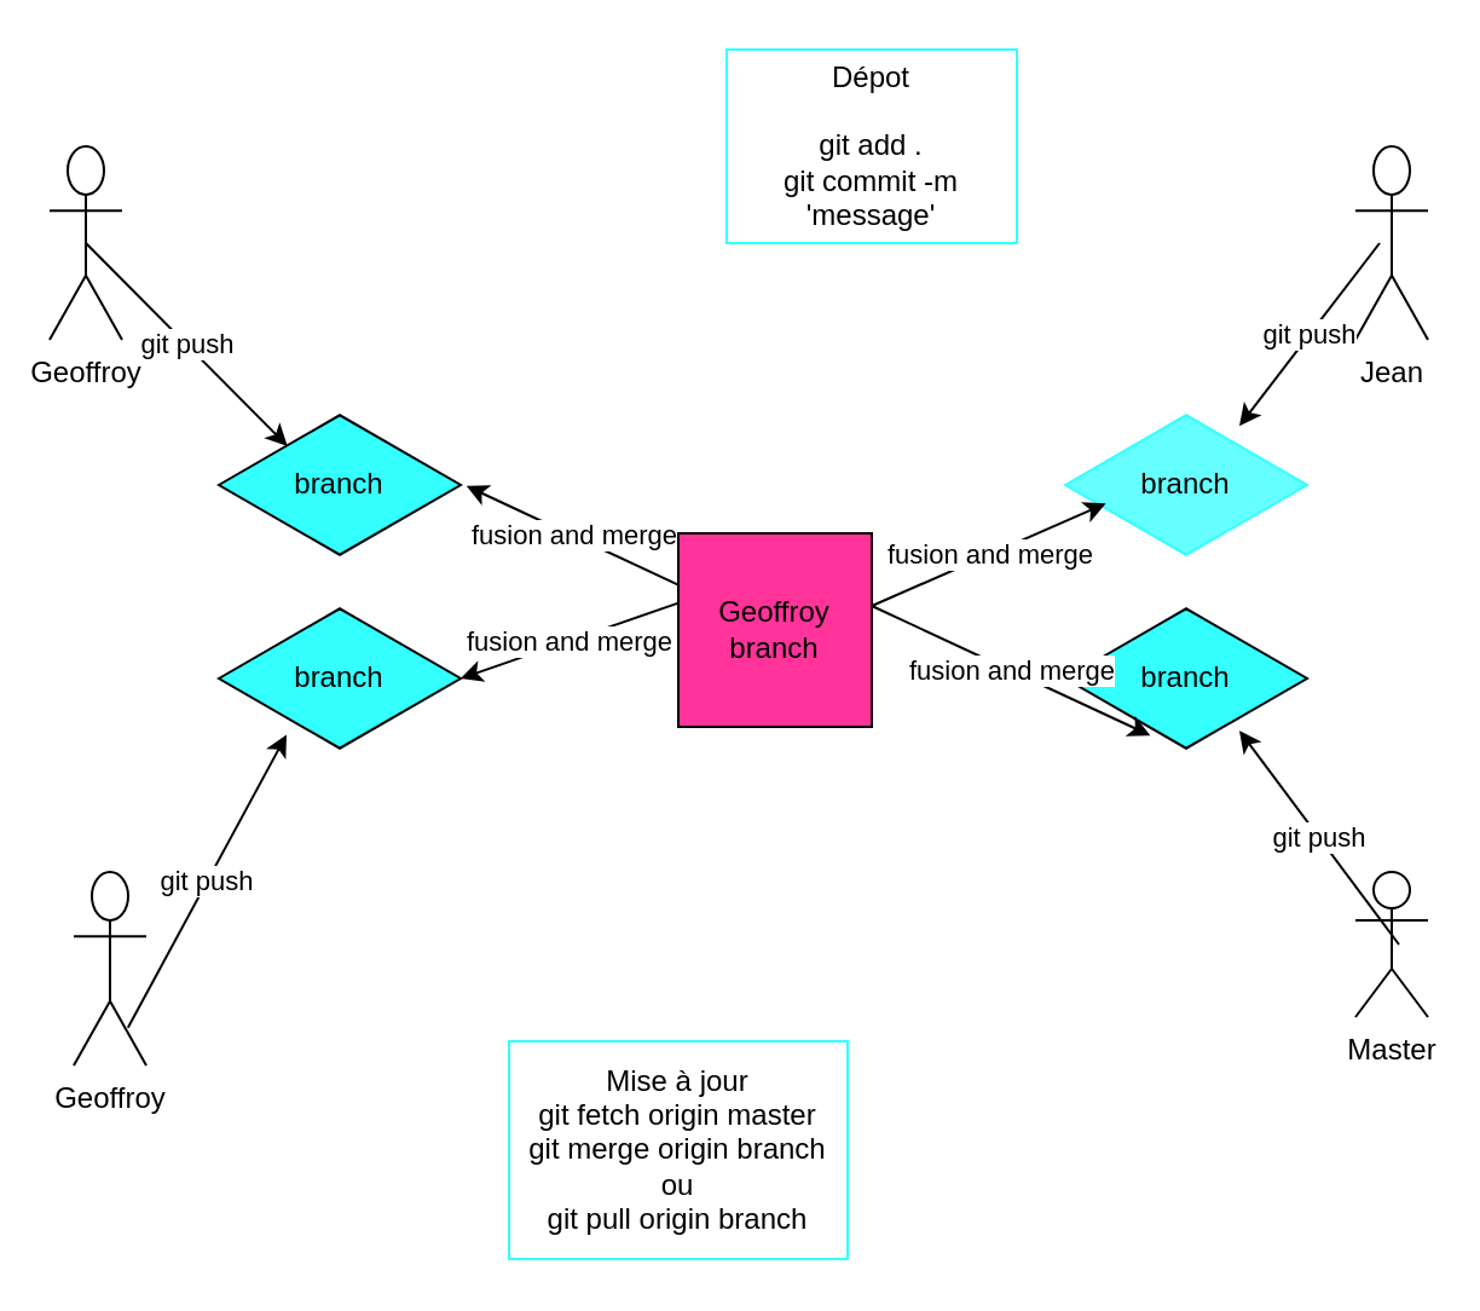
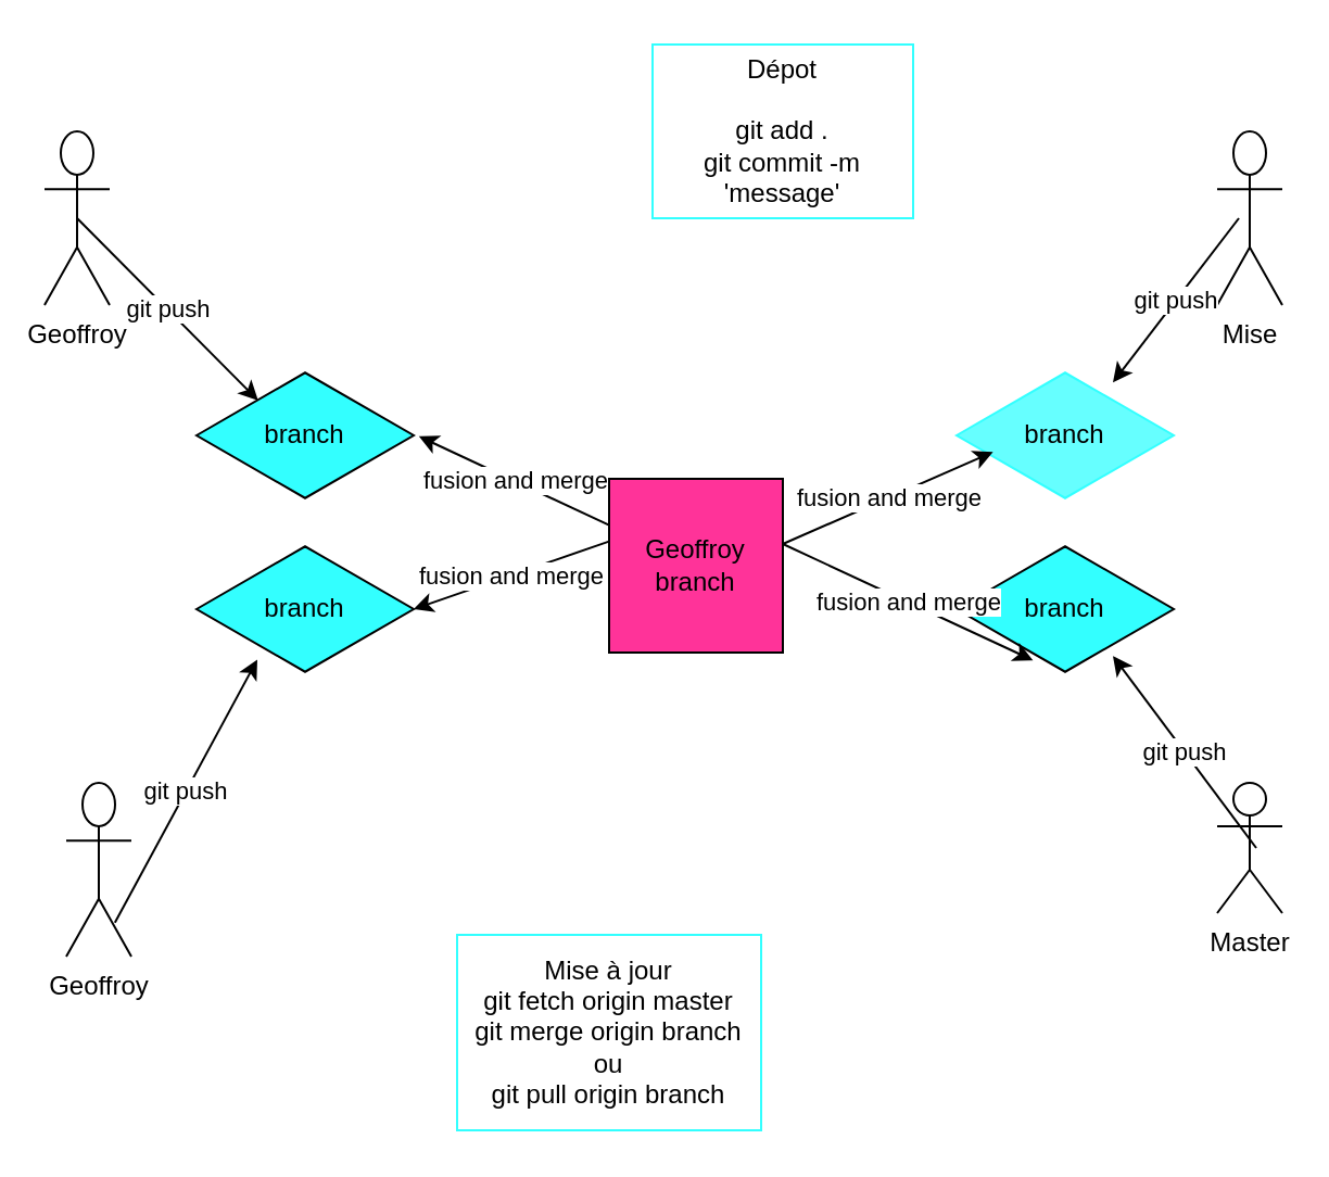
- <mxCell id="5" value="Jean" style="shape=umlActor;verticalLabelPosition=bottom;verticalAlign=top;html=1;outlineConnect=0;" vertex="1" parent="1"><mxGeometry x="560" y="60" width="30" height="80" as="geometry" /></mxCell>
+ <mxCell id="5" value="Mise" style="shape=umlActor;verticalLabelPosition=bottom;verticalAlign=top;html=1;outlineConnect=0;" vertex="1" parent="1"><mxGeometry x="560" y="60" width="30" height="80" as="geometry" /></mxCell>
